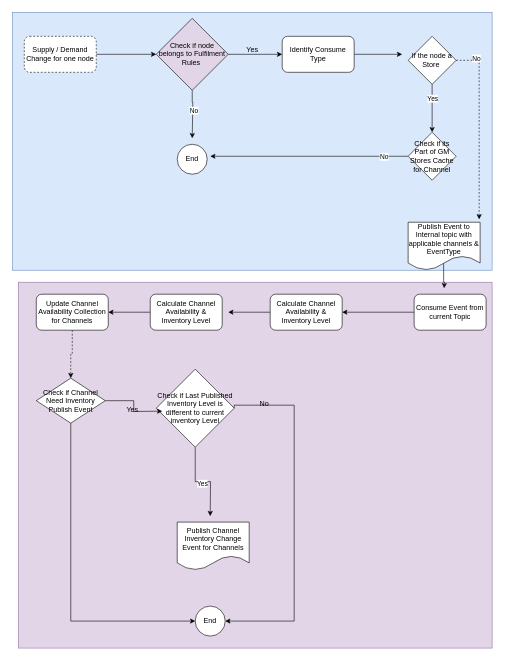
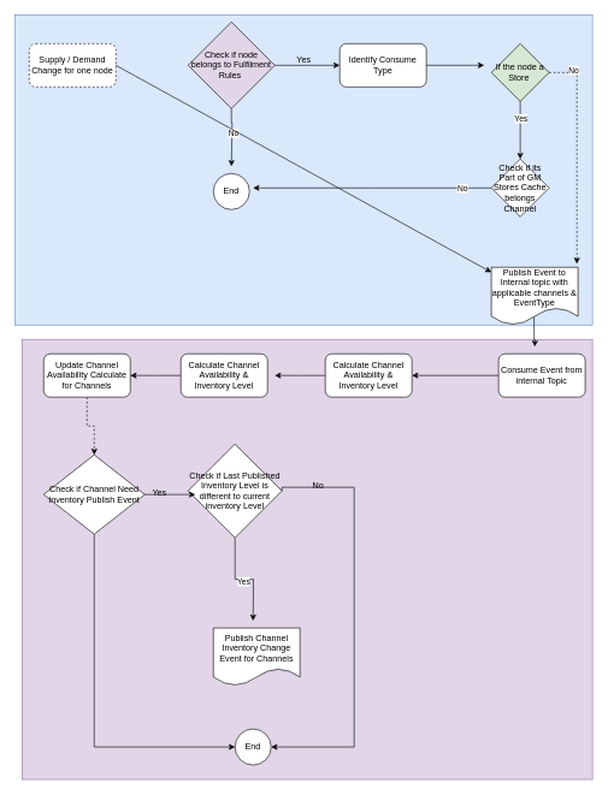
- <mxCell id="8" value="" style="endArrow=classic;html=1;rounded=0;exitX=1;exitY=0.5;exitDx=0;exitDy=0;entryX=0;entryY=0.5;entryDx=0;entryDy=0;" edge="1" parent="1" source="4" target="7"><mxGeometry width="50" height="50" relative="1" as="geometry"><mxPoint x="180" y="100" as="sourcePoint" /><mxPoint x="230" y="50" as="targetPoint" /></mxGeometry></mxCell>
+ <mxCell id="8" value="" style="endArrow=classic;html=1;rounded=0;exitX=1;exitY=0.5;exitDx=0;exitDy=0;" edge="1" parent="1" source="4" target="12"><mxGeometry width="50" height="50" relative="1" as="geometry"><mxPoint x="180" y="100" as="sourcePoint" /><mxPoint x="230" y="50" as="targetPoint" /></mxGeometry></mxCell>
- <mxCell id="24" value="If the node a Store&amp;nbsp;" style="rhombus;whiteSpace=wrap;html=1;" vertex="1" parent="1"><mxGeometry x="680" y="60" width="80" height="80" as="geometry" /></mxCell>
+ <mxCell id="24" value="If the node a Store&amp;nbsp;" style="rhombus;whiteSpace=wrap;html=1;fillColor=#d5e8d4;" vertex="1" parent="1"><mxGeometry x="680" y="60" width="80" height="80" as="geometry" /></mxCell>
- <mxCell id="27" value="Check if its Part of GM Stores Cache for Channel" style="rhombus;whiteSpace=wrap;html=1;" vertex="1" parent="1"><mxGeometry x="680" y="220" width="80" height="80" as="geometry" /></mxCell>
+ <mxCell id="27" value="Check if its Part of GM Stores Cache belongs Channel" style="rhombus;whiteSpace=wrap;html=1;" vertex="1" parent="1"><mxGeometry x="680" y="220" width="80" height="80" as="geometry" /></mxCell>
- <mxCell id="36" value="Update Channel Availability Collection for Channels" style="rounded=1;whiteSpace=wrap;html=1;" vertex="1" parent="1"><mxGeometry x="60" y="490" width="120" height="60" as="geometry" /></mxCell>
+ <mxCell id="36" value="Update Channel Availability Calculate for Channels" style="rounded=1;whiteSpace=wrap;html=1;" vertex="1" parent="1"><mxGeometry x="60" y="490" width="120" height="60" as="geometry" /></mxCell>
- <mxCell id="15" value="Consume Event from current Topic" style="rounded=1;whiteSpace=wrap;html=1;" vertex="1" parent="1"><mxGeometry x="690" y="490" width="120" height="60" as="geometry" /></mxCell>
+ <mxCell id="15" value="Consume Event from internal Topic" style="rounded=1;whiteSpace=wrap;html=1;" vertex="1" parent="1"><mxGeometry x="690" y="490" width="120" height="60" as="geometry" /></mxCell>
- <mxCell id="39" value="Check if Channel Need Inventory Publish Event" style="rhombus;whiteSpace=wrap;html=1;" vertex="1" parent="1"><mxGeometry x="60" y="630" width="115" height="75" as="geometry" /></mxCell>
+ <mxCell id="39" value="Check if Channel Need Inventory Publish Event" style="rhombus;whiteSpace=wrap;html=1;" vertex="1" parent="1"><mxGeometry x="60" y="630" width="140" height="110" as="geometry" /></mxCell>
